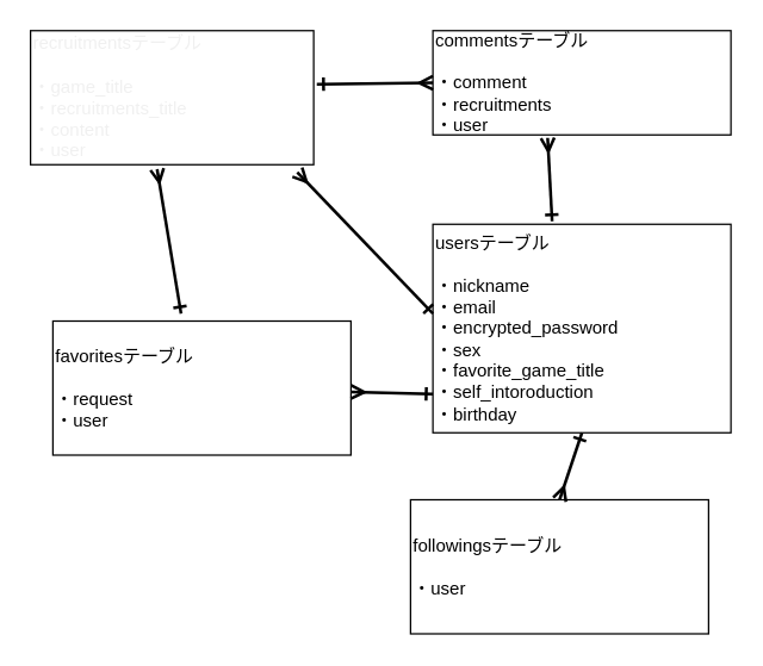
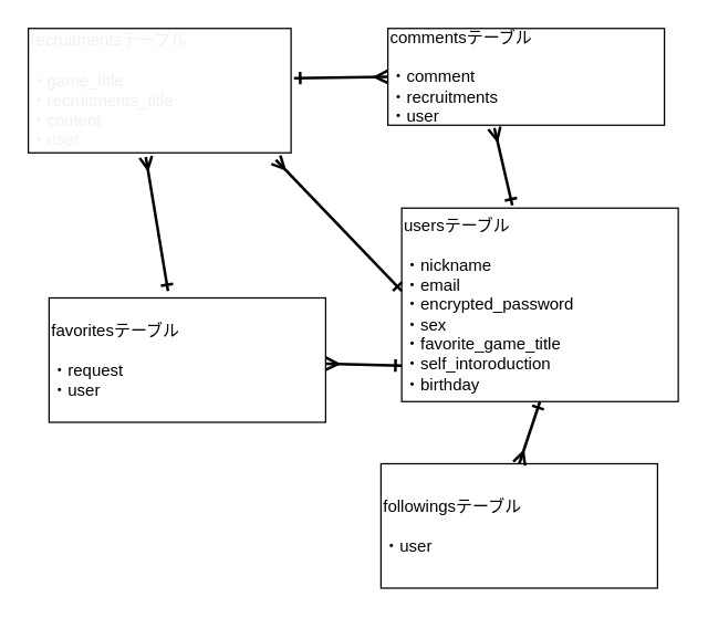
- <mxCell id="4" value="commentsテーブル&lt;br&gt;&lt;br&gt;・comment&lt;br&gt;・recruitments&lt;br&gt;・user" style="rounded=0;whiteSpace=wrap;html=1;align=left;" vertex="1" parent="1"><mxGeometry x="290" y="20" width="200" height="70" as="geometry" /></mxCell>
+ <mxCell id="4" value="commentsテーブル&lt;br&gt;&lt;br&gt;・comment&lt;br&gt;・recruitments&lt;br&gt;・user" style="rounded=0;whiteSpace=wrap;html=1;align=left;" vertex="1" parent="1"><mxGeometry x="280" y="20" width="200" height="70" as="geometry" /></mxCell>
